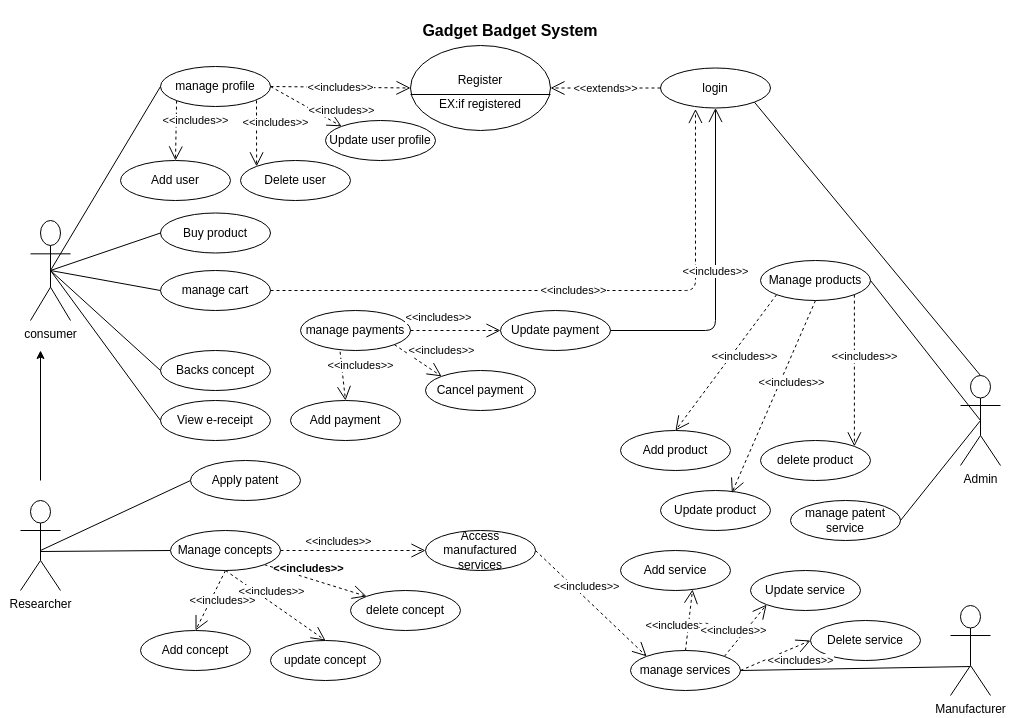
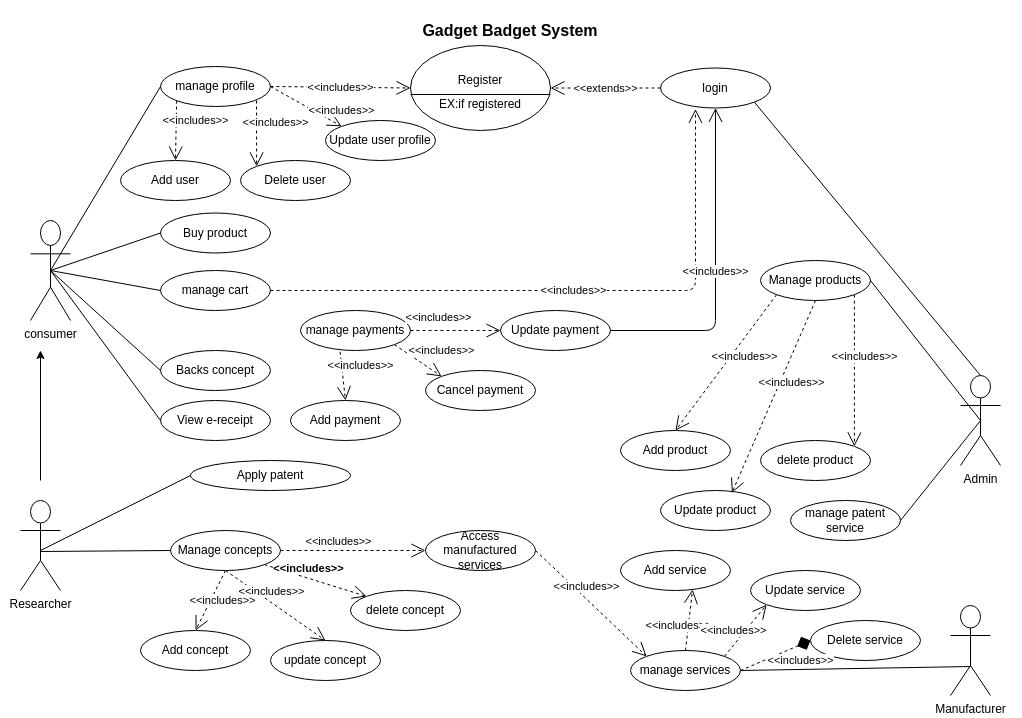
- <mxCell id="57" value="Apply patent" style="ellipse;whiteSpace=wrap;html=1;" parent="1" vertex="1"><mxGeometry x="190" y="460" width="110" height="40" as="geometry" /></mxCell>
+ <mxCell id="57" value="Apply patent" style="ellipse;whiteSpace=wrap;html=1;" parent="1" vertex="1"><mxGeometry x="190" y="460" width="160" height="30" as="geometry" /></mxCell>
- <mxCell id="66" value="&amp;lt;&amp;lt;includes&amp;gt;&amp;gt;" style="endArrow=open;endSize=12;dashed=1;html=1;exitX=1;exitY=0.5;exitDx=0;exitDy=0;entryX=0;entryY=0.5;entryDx=0;entryDy=0;" parent="1" source="39" target="62" edge="1"><mxGeometry x="0.552" y="-14" width="160" relative="1" as="geometry"><mxPoint x="733.891" y="665.858" as="sourcePoint" /><mxPoint x="760" y="600" as="targetPoint" /><mxPoint as="offset" /></mxGeometry></mxCell>
+ <mxCell id="66" value="&amp;lt;&amp;lt;includes&amp;gt;&amp;gt;" style="endArrow=diamond;endSize=12;dashed=1;html=1;exitX=1;exitY=0.5;exitDx=0;exitDy=0;entryX=0;entryY=0.5;entryDx=0;entryDy=0;" parent="1" source="39" target="62" edge="1"><mxGeometry x="0.552" y="-14" width="160" relative="1" as="geometry"><mxPoint x="733.891" y="665.858" as="sourcePoint" /><mxPoint x="760" y="600" as="targetPoint" /><mxPoint as="offset" /></mxGeometry></mxCell>
